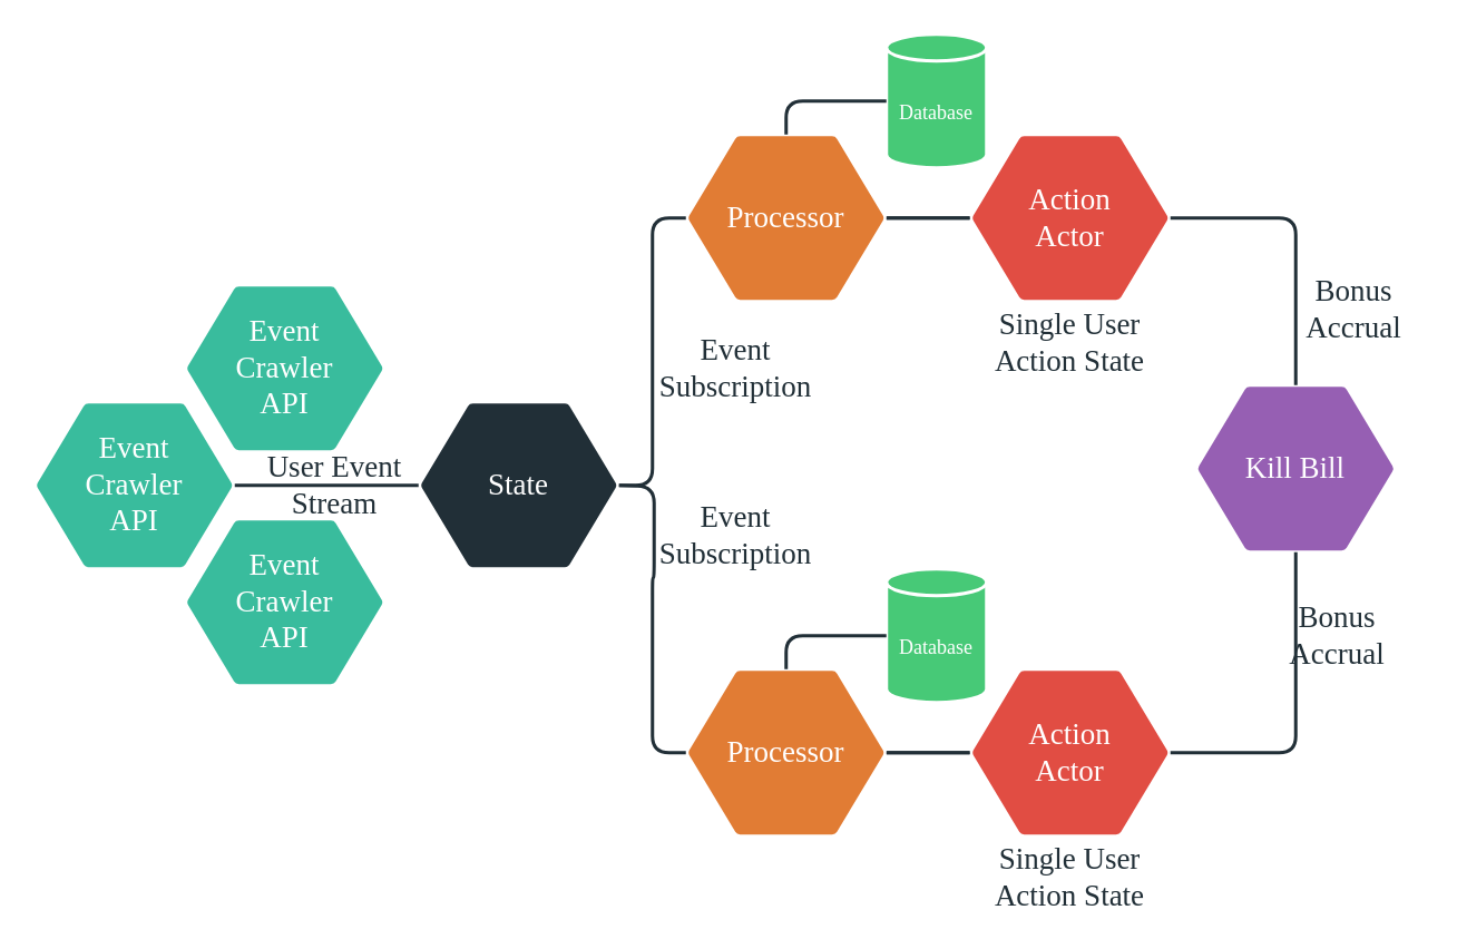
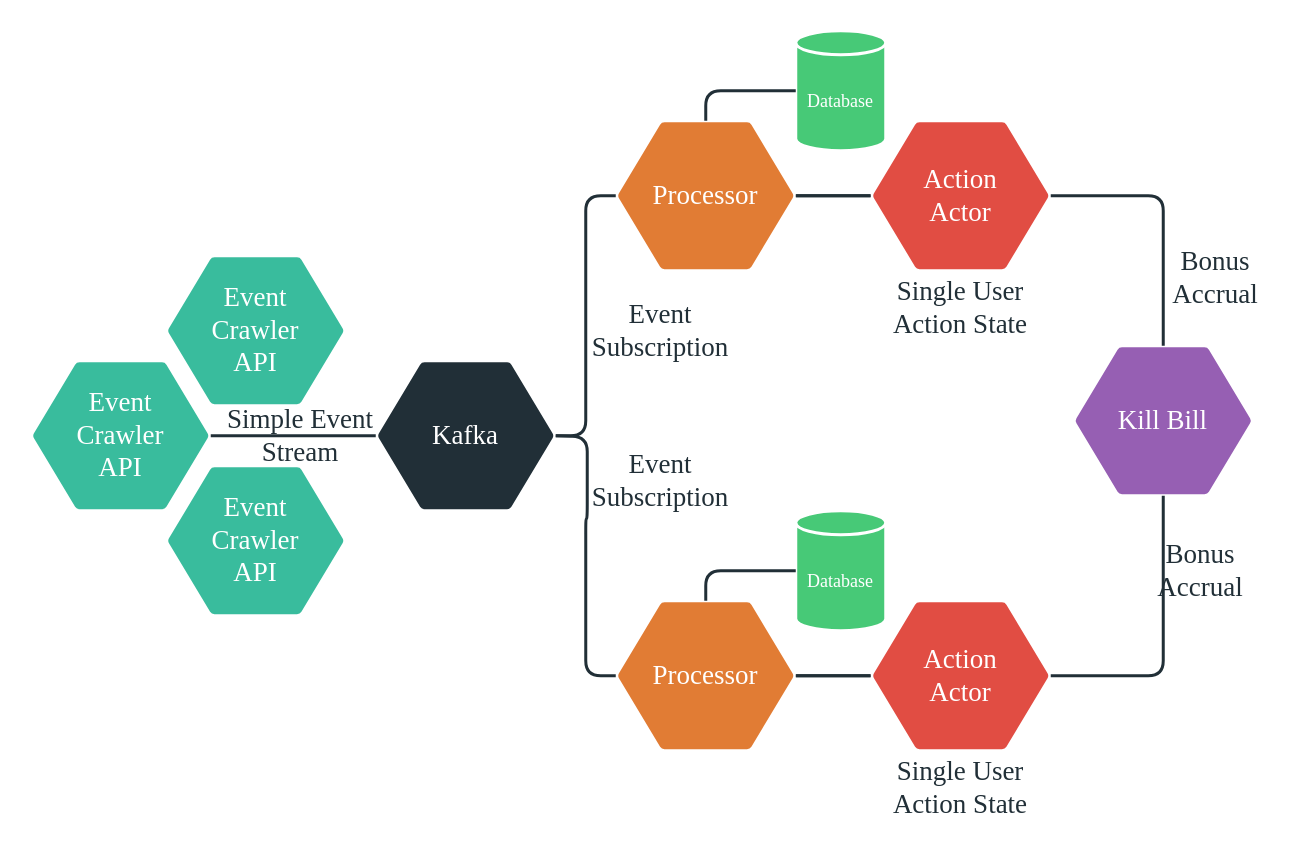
- <mxCell id="26" value="User Event&lt;br&gt;Stream&lt;br&gt;" style="text;html=1;strokeColor=none;align=center;verticalAlign=middle;whiteSpace=wrap;rounded=0;shadow=0;comic=0;sketch=0;fontFamily=Titillium Web;fontSize=18;fontColor=#212f37;" parent="1" vertex="1"><mxGeometry x="140" y="280" width="120" height="20" as="geometry" /></mxCell>
+ <mxCell id="26" value="Simple Event&lt;br&gt;Stream&lt;br&gt;" style="text;html=1;strokeColor=none;align=center;verticalAlign=middle;whiteSpace=wrap;rounded=0;shadow=0;comic=0;sketch=0;fontFamily=Titillium Web;fontSize=18;fontColor=#212f37;" parent="1" vertex="1"><mxGeometry x="140" y="280" width="120" height="20" as="geometry" /></mxCell>
- <mxCell id="3" value="State" style="shape=hexagon;perimeter=hexagonPerimeter2;fontFamily=Titillium Web;fontSize=18;resizable=0;movable=1;autosize=0;snapToPoint=1;arcSize=5;size=0.25;labelPadding=0;part=0;rounded=1;shadow=0;comic=0;fontColor=#FFFFFF;html=1;whiteSpace=wrap;strokeColor=#FFFFFF;strokeWidth=2;editable=1;allowArrows=1;connectable=1;recursiveResize=1;expand=1;rotatable=0;fillColor=#212F37;" parent="1" vertex="1"><mxGeometry x="250" y="240" width="120" height="100" as="geometry" /></mxCell>
+ <mxCell id="3" value="Kafka" style="shape=hexagon;perimeter=hexagonPerimeter2;fontFamily=Titillium Web;fontSize=18;resizable=0;movable=1;autosize=0;snapToPoint=1;arcSize=5;size=0.25;labelPadding=0;part=0;rounded=1;shadow=0;comic=0;fontColor=#FFFFFF;html=1;whiteSpace=wrap;strokeColor=#FFFFFF;strokeWidth=2;editable=1;allowArrows=1;connectable=1;recursiveResize=1;expand=1;rotatable=0;fillColor=#212F37;" parent="1" vertex="1"><mxGeometry x="250" y="240" width="120" height="100" as="geometry" /></mxCell>
